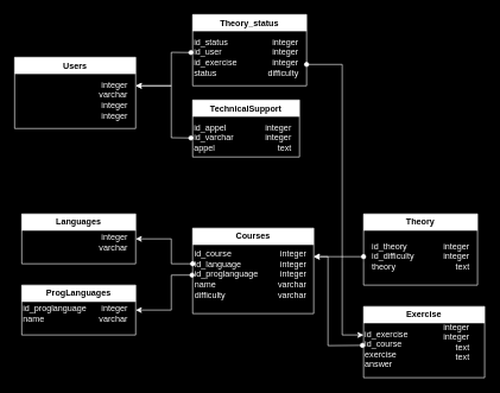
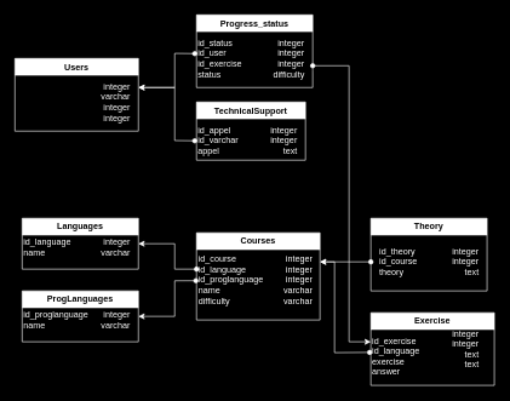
- <mxCell id="2" value="Theory_status" style="swimlane;whiteSpace=wrap;html=1;strokeColor=#FFFFFF;fontColor=default;shadow=1;" vertex="1" parent="1"><mxGeometry x="270" y="20" width="160" height="100" as="geometry" /></mxCell>
+ <mxCell id="2" value="Progress_status" style="swimlane;whiteSpace=wrap;html=1;strokeColor=#FFFFFF;fontColor=default;shadow=1;" vertex="1" parent="1"><mxGeometry x="270" y="20" width="160" height="100" as="geometry" /></mxCell>
+ <mxCell id="6" value="id_language&lt;br&gt;name" style="text;html=1;align=left;verticalAlign=middle;resizable=0;points=[];autosize=1;strokeColor=none;fillColor=none;fontColor=#FFFFFF;shadow=1;" vertex="1" parent="5"><mxGeometry y="20" width="90" height="40" as="geometry" /></mxCell>
- <mxCell id="20" value="id_theory&lt;br&gt;id_difficulty&lt;br&gt;theory" style="text;html=1;align=left;verticalAlign=middle;resizable=0;points=[];autosize=1;strokeColor=none;fillColor=none;fontColor=#FFFFFF;shadow=1;" vertex="1" parent="19"><mxGeometry x="10" y="30" width="80" height="60" as="geometry" /></mxCell>
+ <mxCell id="20" value="id_theory&lt;br&gt;id_course&lt;br&gt;theory" style="text;html=1;align=left;verticalAlign=middle;resizable=0;points=[];autosize=1;strokeColor=none;fillColor=none;fontColor=#FFFFFF;shadow=1;" vertex="1" parent="19"><mxGeometry x="10" y="30" width="80" height="60" as="geometry" /></mxCell>
- <mxCell id="9" value="id_exercise&lt;br&gt;id_course&lt;br&gt;exercise&lt;br&gt;answer" style="text;html=1;align=left;verticalAlign=middle;resizable=0;points=[];autosize=1;strokeColor=none;fillColor=none;fontColor=#FFFFFF;shadow=1;" vertex="1" parent="8"><mxGeometry y="25" width="80" height="70" as="geometry" /></mxCell>
+ <mxCell id="9" value="id_exercise&lt;br&gt;id_language&lt;br&gt;exercise&lt;br&gt;answer" style="text;html=1;align=left;verticalAlign=middle;resizable=0;points=[];autosize=1;strokeColor=none;fillColor=none;fontColor=#FFFFFF;shadow=1;" vertex="1" parent="8"><mxGeometry y="25" width="80" height="70" as="geometry" /></mxCell>
